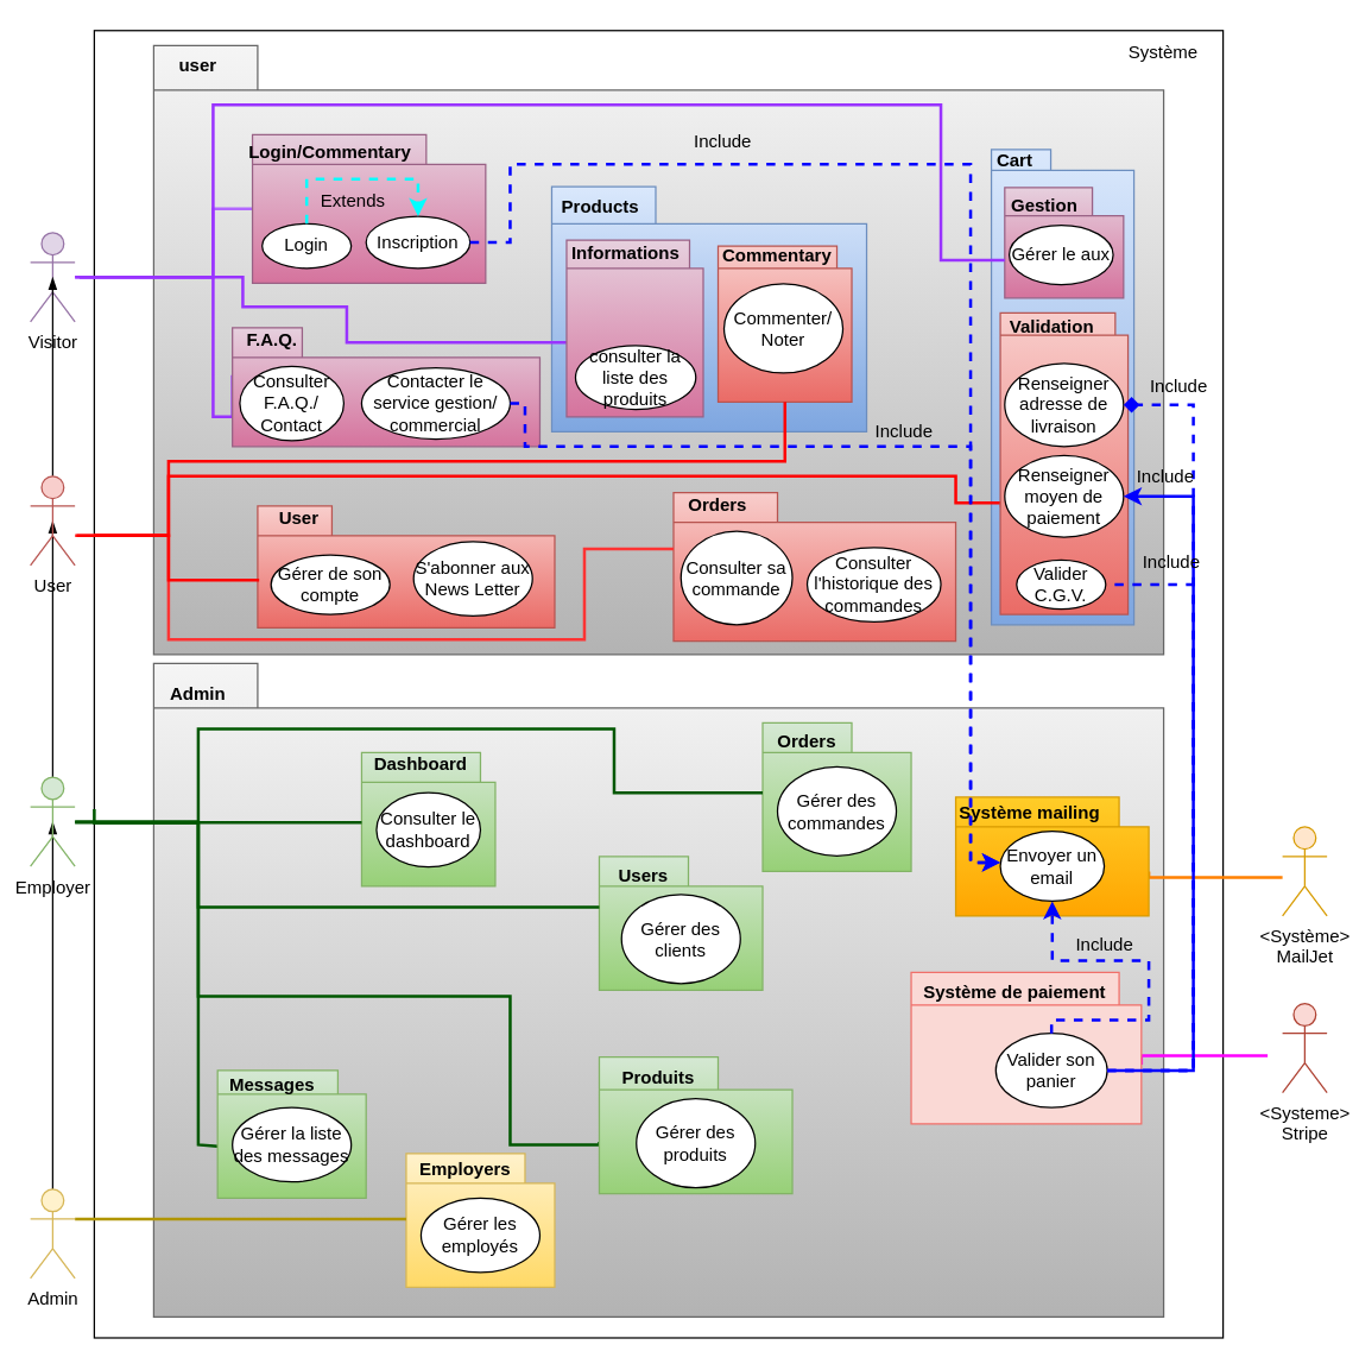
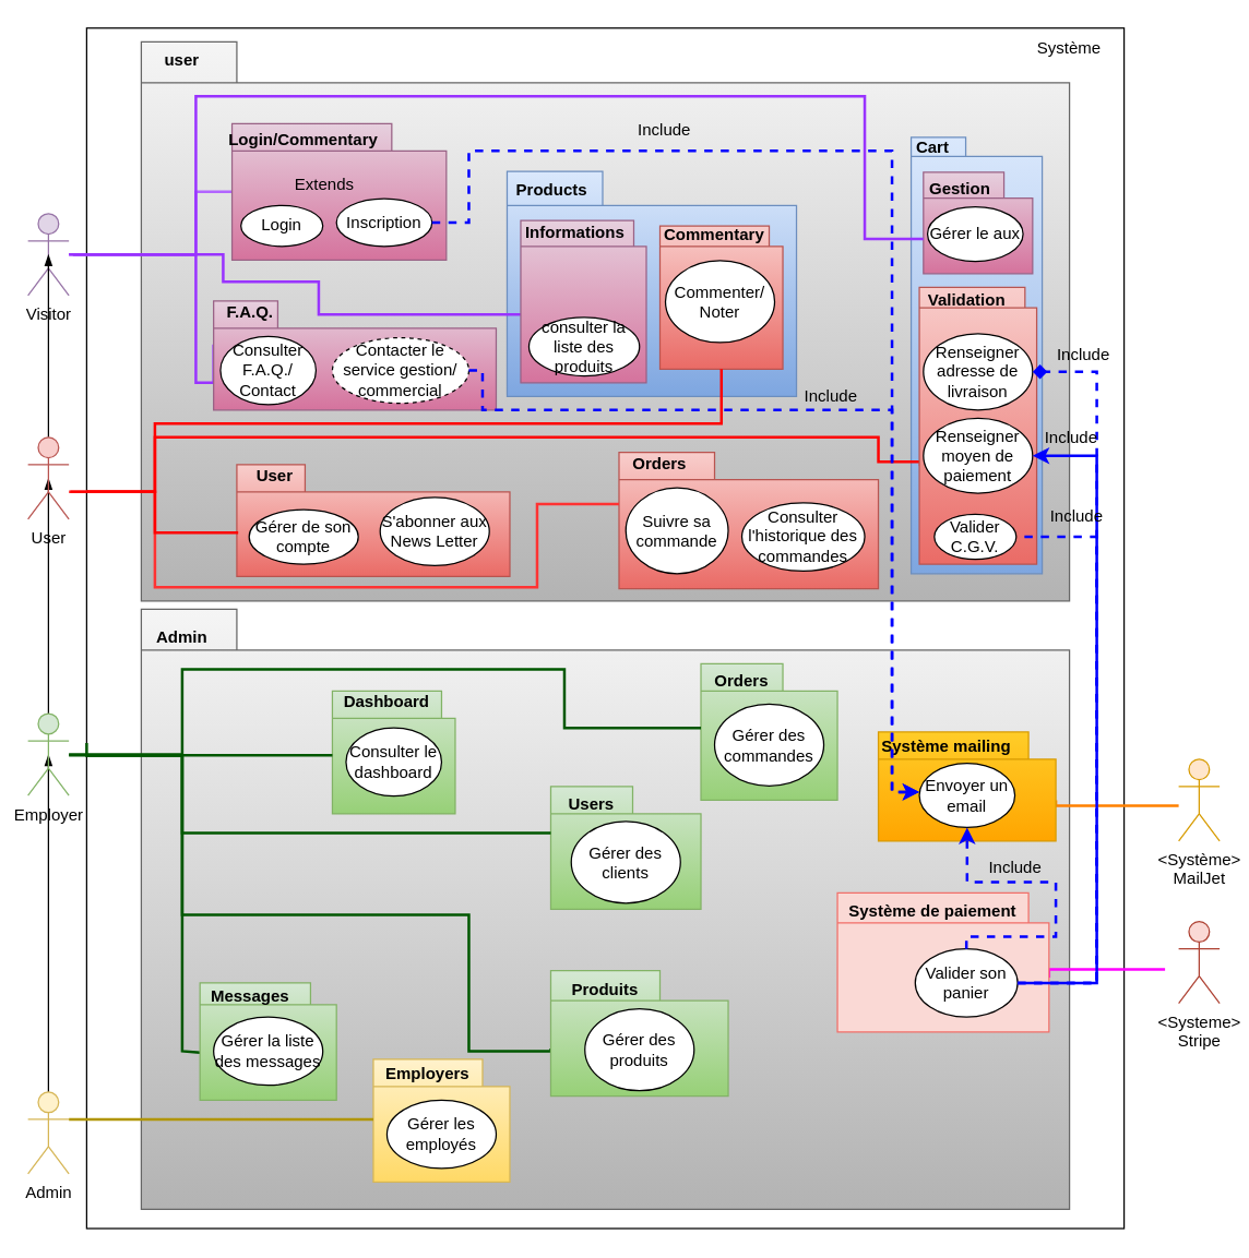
- <mxCell id="76" value="" style="edgeStyle=orthogonalEdgeStyle;rounded=0;orthogonalLoop=1;jettySize=auto;html=1;dashed=1;endArrow=classic;endFill=1;endSize=6;strokeColor=#00FFFF;strokeWidth=2;exitX=0.5;exitY=0;exitDx=0;exitDy=0;entryX=0.5;entryY=0;entryDx=0;entryDy=0;" edge="1" parent="1" source="74" target="75"><mxGeometry relative="1" as="geometry"><Array as="points"><mxPoint x="206" y="120" /><mxPoint x="281" y="120" /></Array><mxPoint x="353" y="281" as="sourcePoint" /><mxPoint x="683" y="576.5" as="targetPoint" /></mxGeometry></mxCell>
- <mxCell id="72" value="Contacter le service gestion/ commercial" style="ellipse;whiteSpace=wrap;html=1;" vertex="1" parent="1"><mxGeometry x="243" y="247" width="100" height="48" as="geometry" /></mxCell>
+ <mxCell id="72" value="Contacter le service gestion/ commercial" style="ellipse;whiteSpace=wrap;html=1;dashed=1;" vertex="1" parent="1"><mxGeometry x="243" y="247" width="100" height="48" as="geometry" /></mxCell>
- <mxCell id="67" value="Consulter sa commande" style="ellipse;whiteSpace=wrap;html=1;" vertex="1" parent="1"><mxGeometry x="458" y="357" width="75" height="63" as="geometry" /></mxCell>
+ <mxCell id="67" value="Suivre sa commande" style="ellipse;whiteSpace=wrap;html=1;" vertex="1" parent="1"><mxGeometry x="458" y="357" width="75" height="63" as="geometry" /></mxCell>
